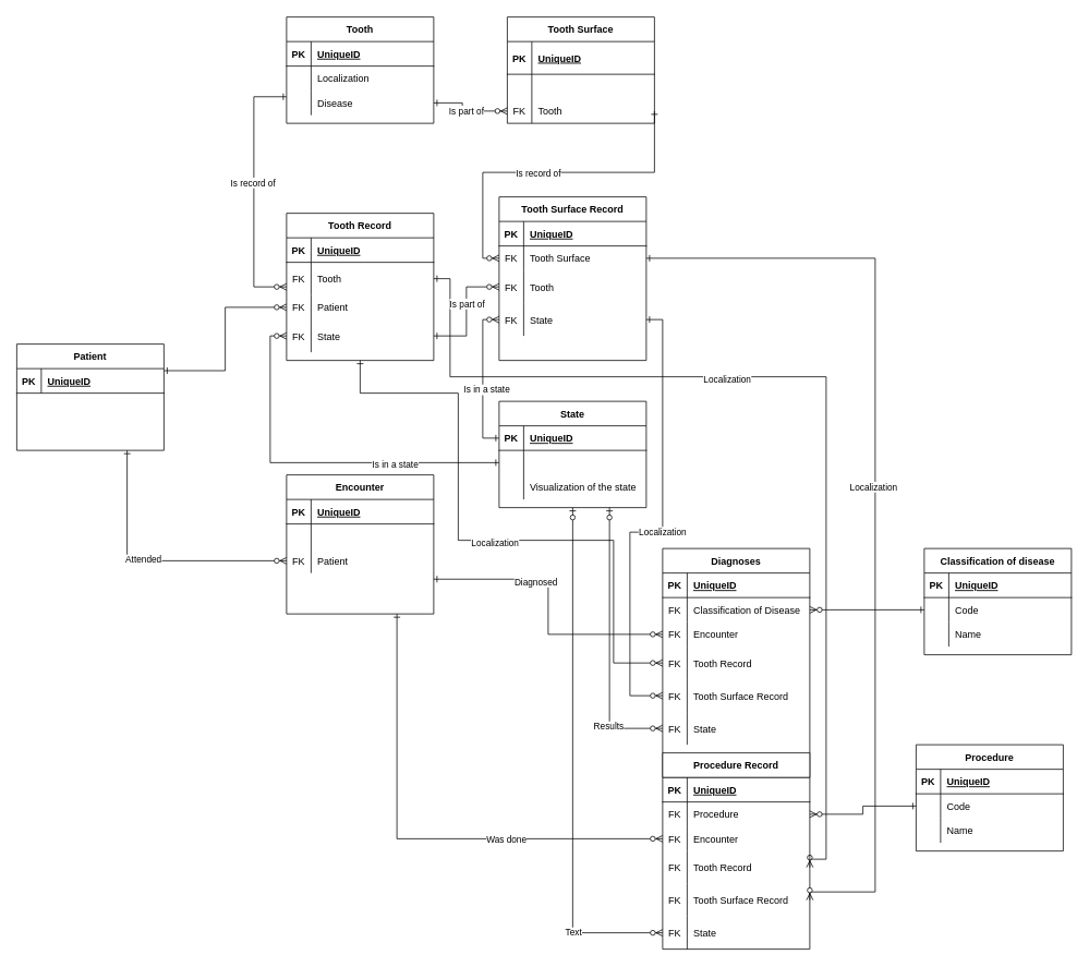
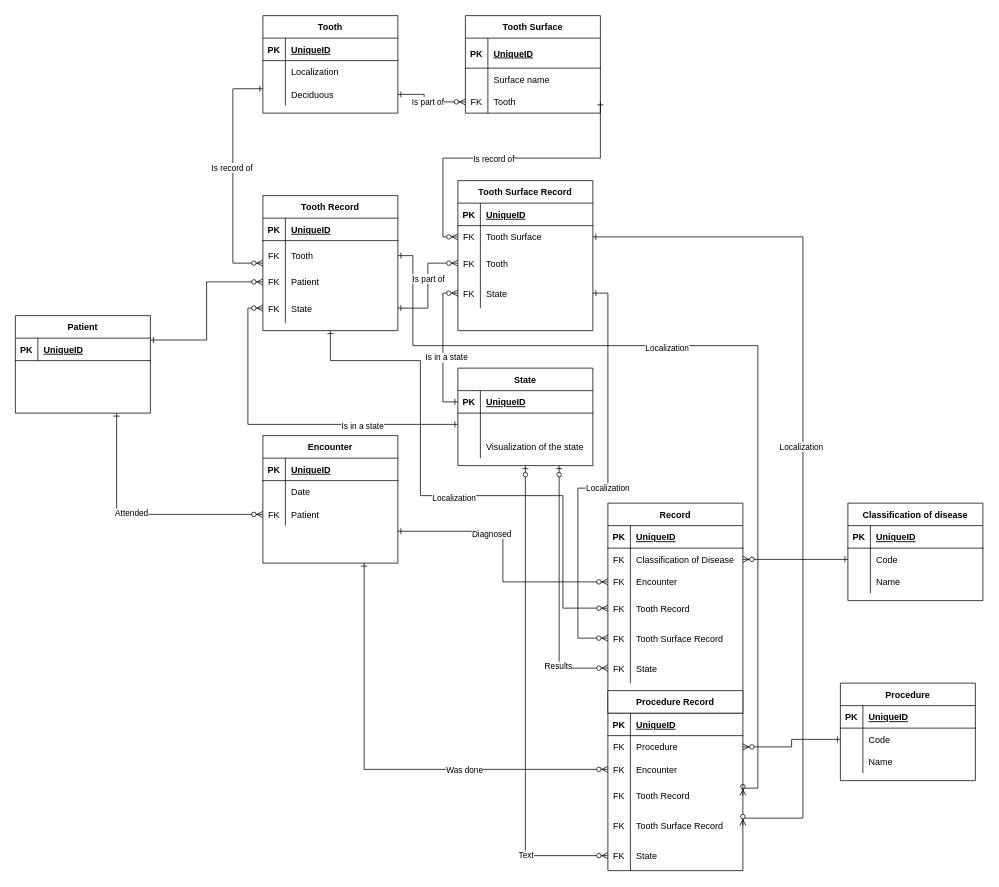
+ <mxCell id="76" value="Surface name" style="shape=partialRectangle;connectable=0;fillColor=none;top=0;left=0;bottom=0;right=0;align=left;spacingLeft=6;overflow=hidden;" parent="74" vertex="1"><mxGeometry x="30" width="150" height="30" as="geometry" /></mxCell>
- <mxCell id="50" value="Disease" style="shape=partialRectangle;connectable=0;fillColor=none;top=0;left=0;bottom=0;right=0;align=left;spacingLeft=6;overflow=hidden;" parent="48" vertex="1"><mxGeometry x="30" width="150" height="30" as="geometry" /></mxCell>
+ <mxCell id="50" value="Deciduous" style="shape=partialRectangle;connectable=0;fillColor=none;top=0;left=0;bottom=0;right=0;align=left;spacingLeft=6;overflow=hidden;" parent="48" vertex="1"><mxGeometry x="30" width="150" height="30" as="geometry" /></mxCell>
+ <mxCell id="18" value="Date" style="shape=partialRectangle;connectable=0;fillColor=none;top=0;left=0;bottom=0;right=0;align=left;spacingLeft=6;overflow=hidden;" parent="16" vertex="1"><mxGeometry x="30" width="150" height="30" as="geometry" /></mxCell>
- <mxCell id="80" value="Diagnoses" style="shape=table;startSize=30;container=1;collapsible=1;childLayout=tableLayout;fixedRows=1;rowLines=0;fontStyle=1;align=center;resizeLast=1;" parent="1" vertex="1"><mxGeometry x="810" y="670" width="180" height="280" as="geometry" /></mxCell>
+ <mxCell id="80" value="Record" style="shape=table;startSize=30;container=1;collapsible=1;childLayout=tableLayout;fixedRows=1;rowLines=0;fontStyle=1;align=center;resizeLast=1;" parent="1" vertex="1"><mxGeometry x="810" y="670" width="180" height="280" as="geometry" /></mxCell>
